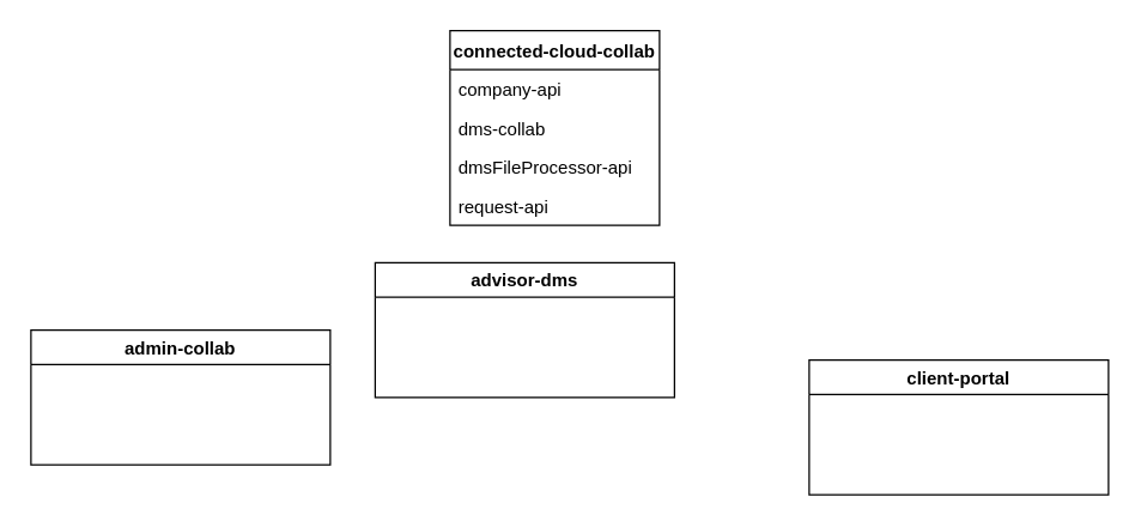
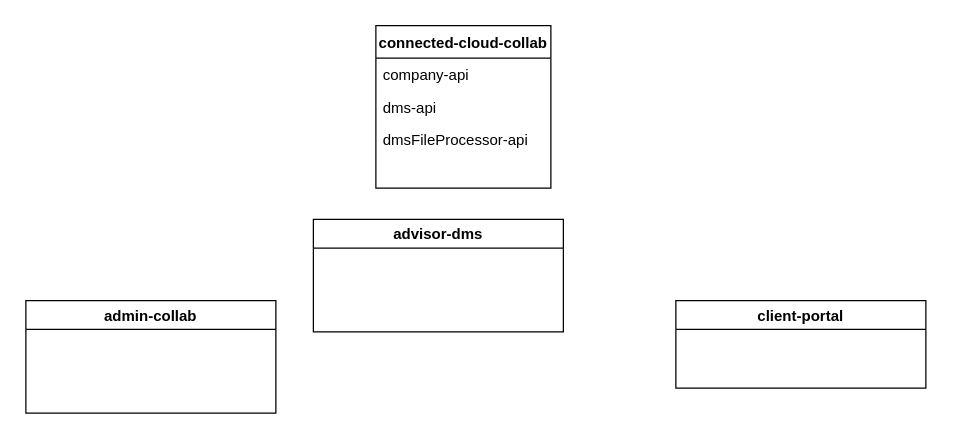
- <mxCell id="7" value="dms-collab" style="text;strokeColor=none;fillColor=none;align=left;verticalAlign=top;spacingLeft=4;spacingRight=4;overflow=hidden;rotatable=0;points=[[0,0.5],[1,0.5]];portConstraint=eastwest;" vertex="1" parent="5"><mxGeometry y="52" width="140" height="26" as="geometry" /></mxCell>
+ <mxCell id="7" value="dms-api" style="text;strokeColor=none;fillColor=none;align=left;verticalAlign=top;spacingLeft=4;spacingRight=4;overflow=hidden;rotatable=0;points=[[0,0.5],[1,0.5]];portConstraint=eastwest;" vertex="1" parent="5"><mxGeometry y="52" width="140" height="26" as="geometry" /></mxCell>
- <mxCell id="9" value="request-api" style="text;strokeColor=none;fillColor=none;align=left;verticalAlign=top;spacingLeft=4;spacingRight=4;overflow=hidden;rotatable=0;points=[[0,0.5],[1,0.5]];portConstraint=eastwest;" vertex="1" parent="1"><mxGeometry x="300" y="124" width="140" height="26" as="geometry" /></mxCell>
- <mxCell id="2" value="admin-collab" style="swimlane;" vertex="1" parent="1"><mxGeometry x="20" y="220" width="200" height="90" as="geometry" /></mxCell>
+ <mxCell id="2" value="admin-collab" style="swimlane;" vertex="1" parent="1"><mxGeometry x="20" y="240" width="200" height="90" as="geometry" /></mxCell>
- <mxCell id="4" value="client-portal" style="swimlane;" vertex="1" parent="1"><mxGeometry x="540" y="240" width="200" height="90" as="geometry" /></mxCell>
+ <mxCell id="4" value="client-portal" style="swimlane;" vertex="1" parent="1"><mxGeometry x="540" y="240" width="200" height="70" as="geometry" /></mxCell>
